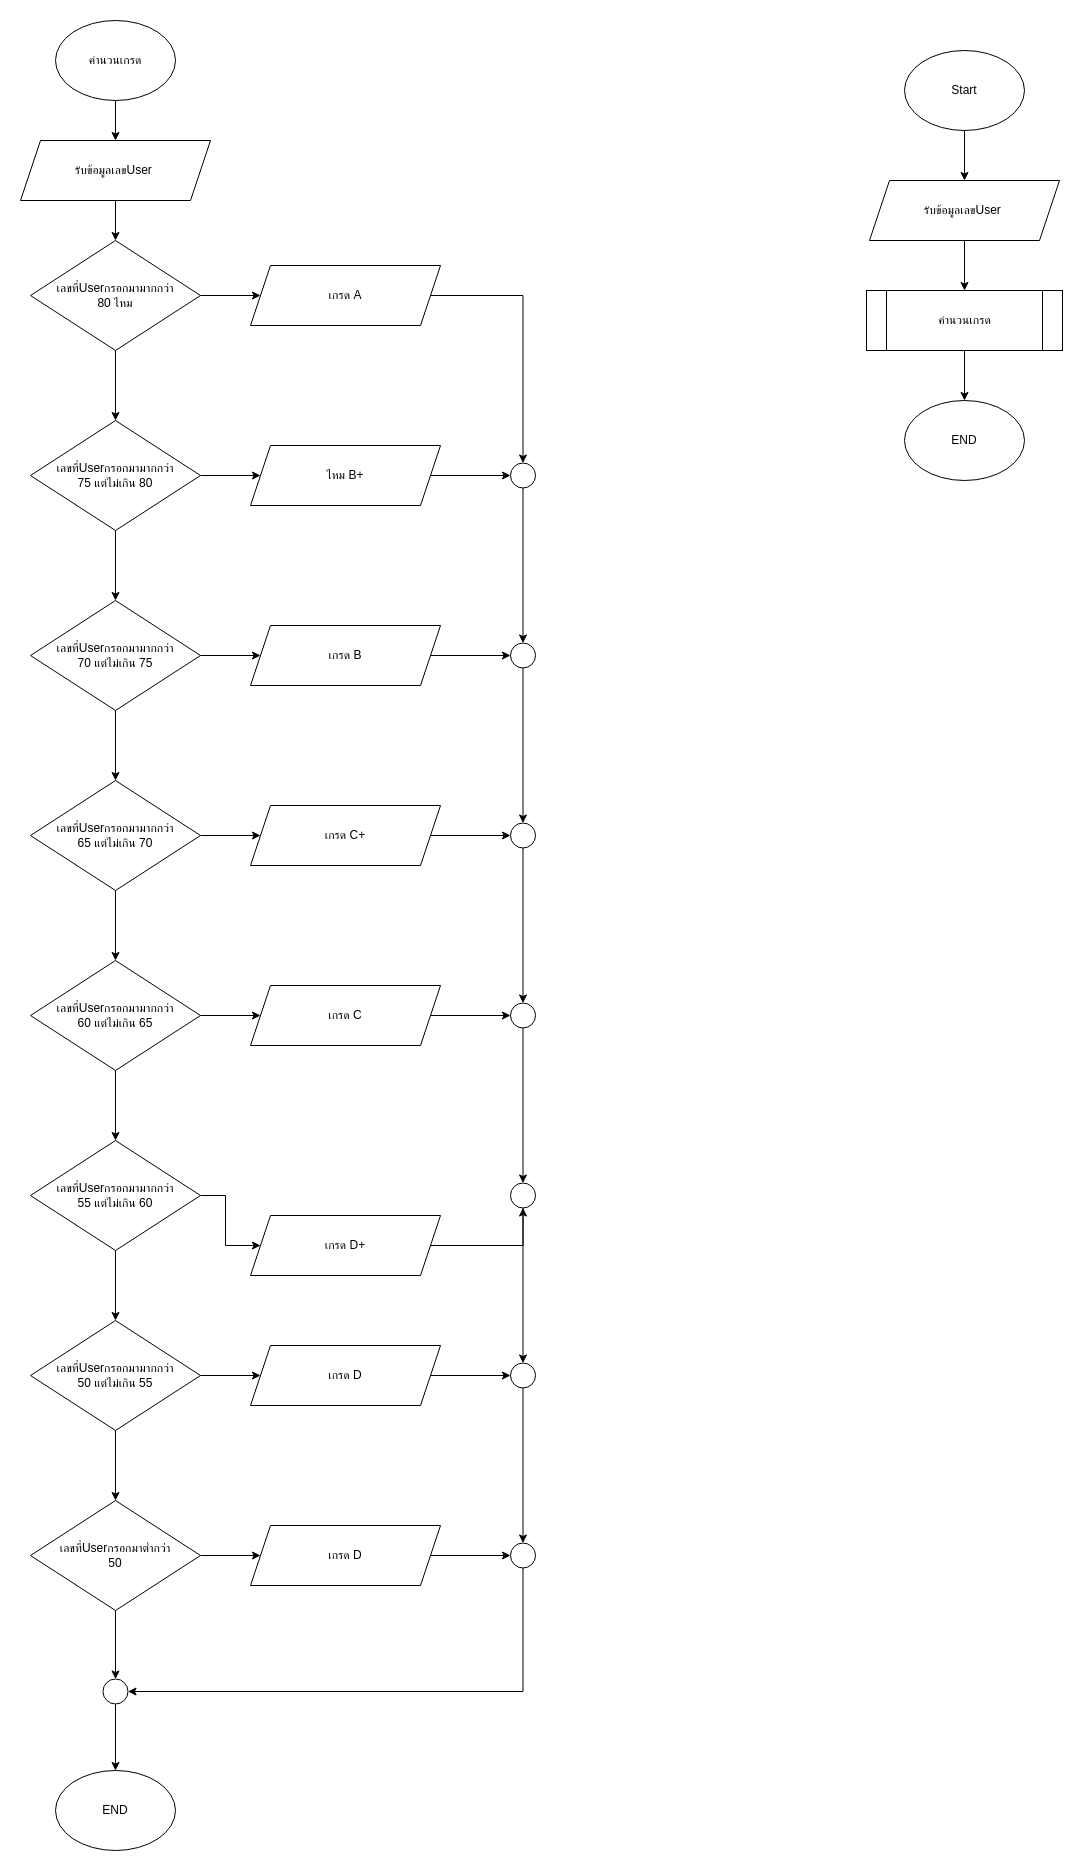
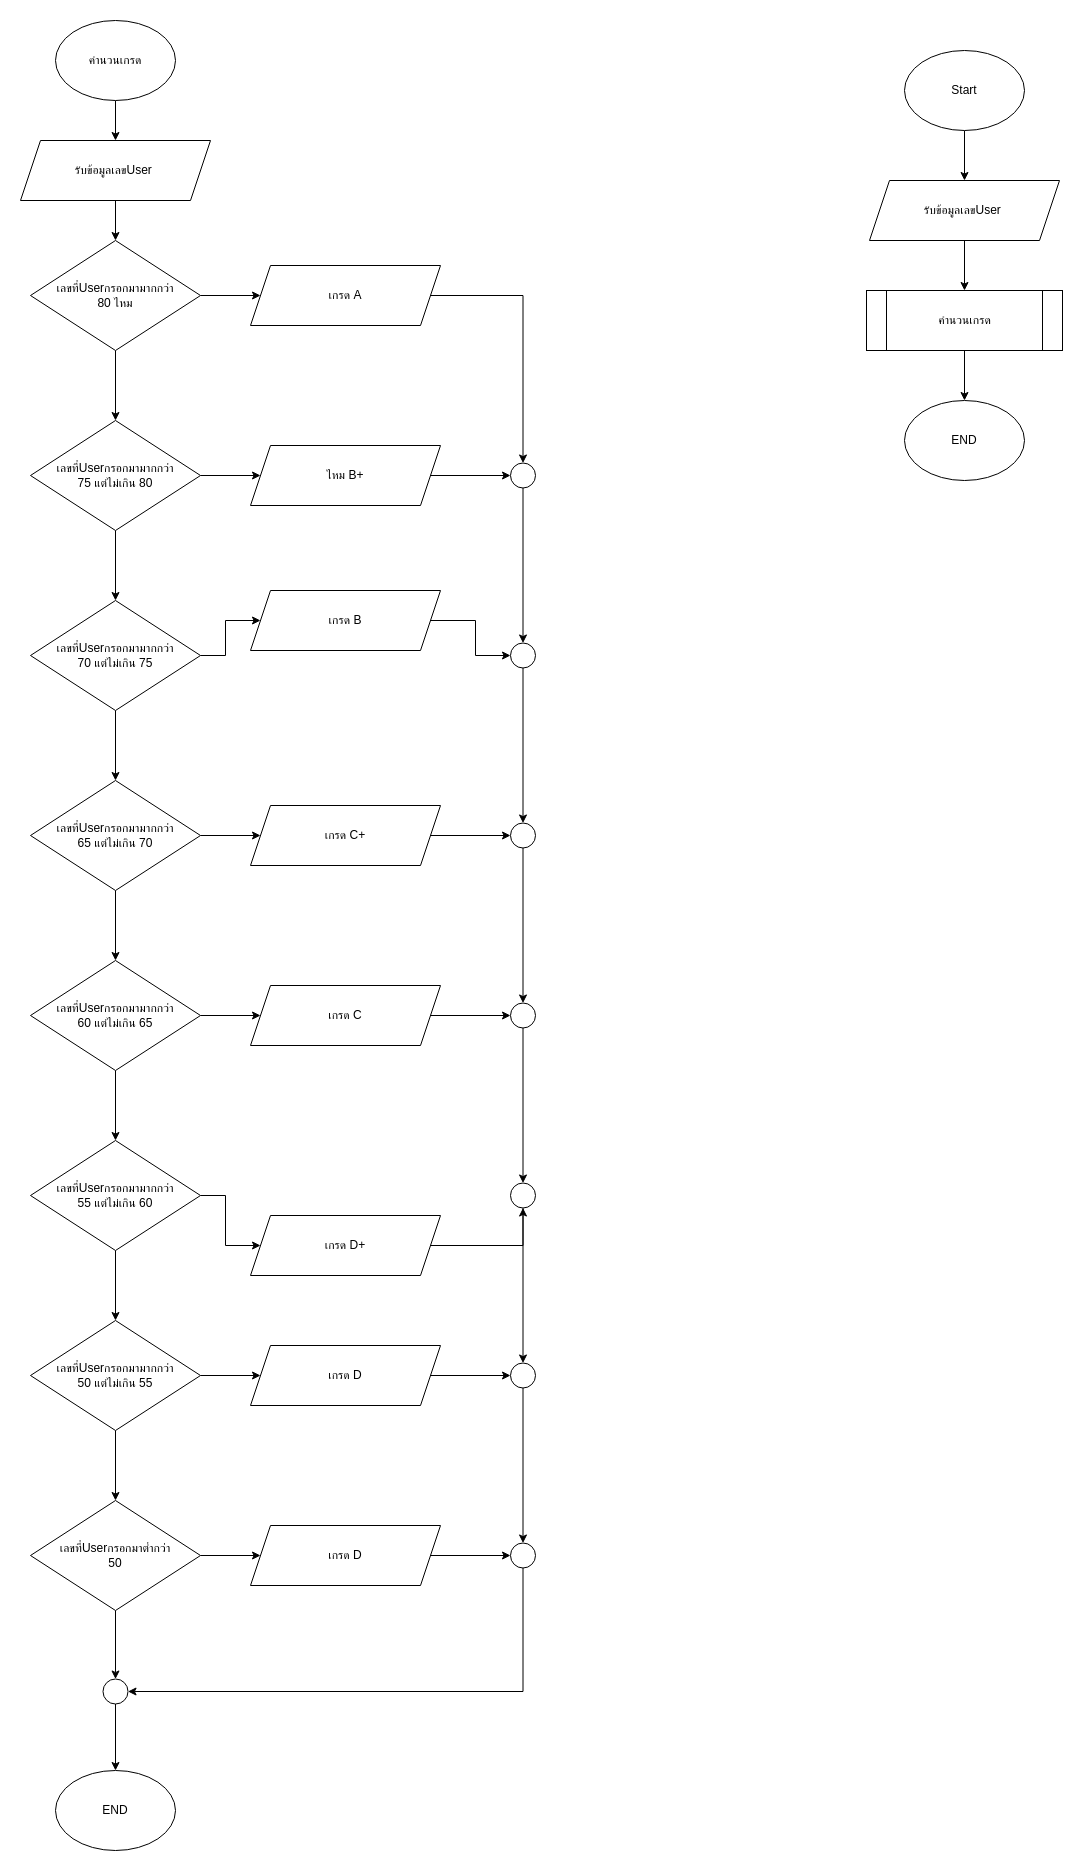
- <mxCell id="26" value="เกรด B" style="shape=parallelogram;perimeter=parallelogramPerimeter;whiteSpace=wrap;html=1;fixedSize=1;" vertex="1" parent="1"><mxGeometry x="250" y="625" width="190" height="60" as="geometry" /></mxCell>
+ <mxCell id="26" value="เกรด B" style="shape=parallelogram;perimeter=parallelogramPerimeter;whiteSpace=wrap;html=1;fixedSize=1;" vertex="1" parent="1"><mxGeometry x="250" y="590" width="190" height="60" as="geometry" /></mxCell>
